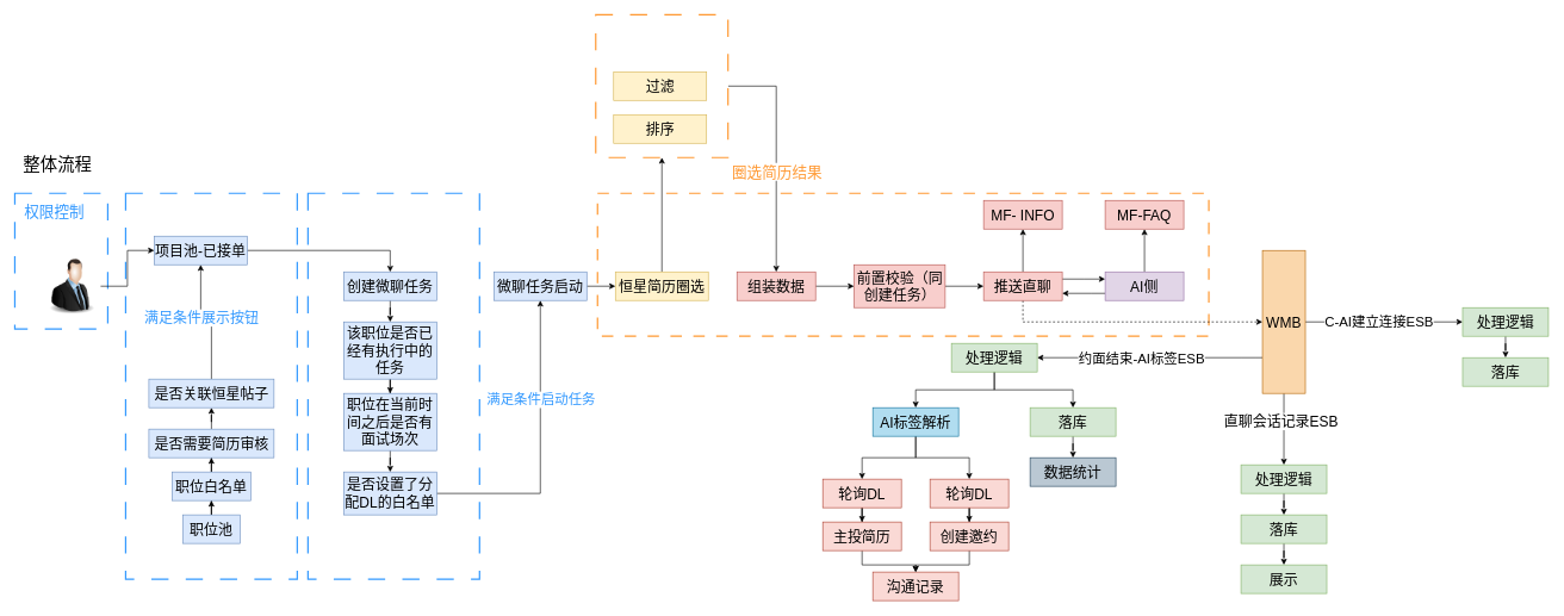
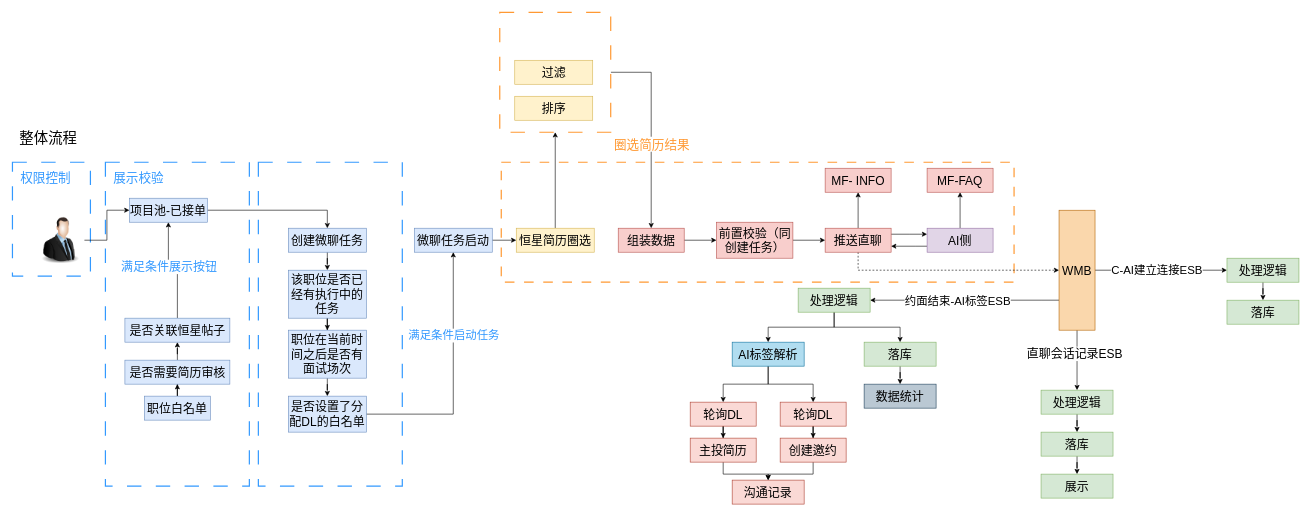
+ <mxCell id="53" value="展示校验" style="text;html=1;strokeColor=none;fillColor=none;align=center;verticalAlign=middle;rounded=0;fontSize=21;fontColor=#3399FF;" vertex="1" parent="1"><mxGeometry x="175" y="270" width="110" height="50" as="geometry" /></mxCell>
- <mxCell id="47" value="" style="edgeStyle=orthogonalEdgeStyle;rounded=0;orthogonalLoop=1;jettySize=auto;html=1;" edge="1" parent="1" source="48" target="50"><mxGeometry relative="1" as="geometry" /></mxCell>
- <mxCell id="48" value="职位池" style="whiteSpace=wrap;html=1;verticalAlign=middle;labelBackgroundColor=none;fontSize=20;fillColor=#dae8fc;strokeColor=#6c8ebf;rounded=0;" vertex="1" parent="1"><mxGeometry x="255" y="720" width="80" height="40" as="geometry" /></mxCell>
